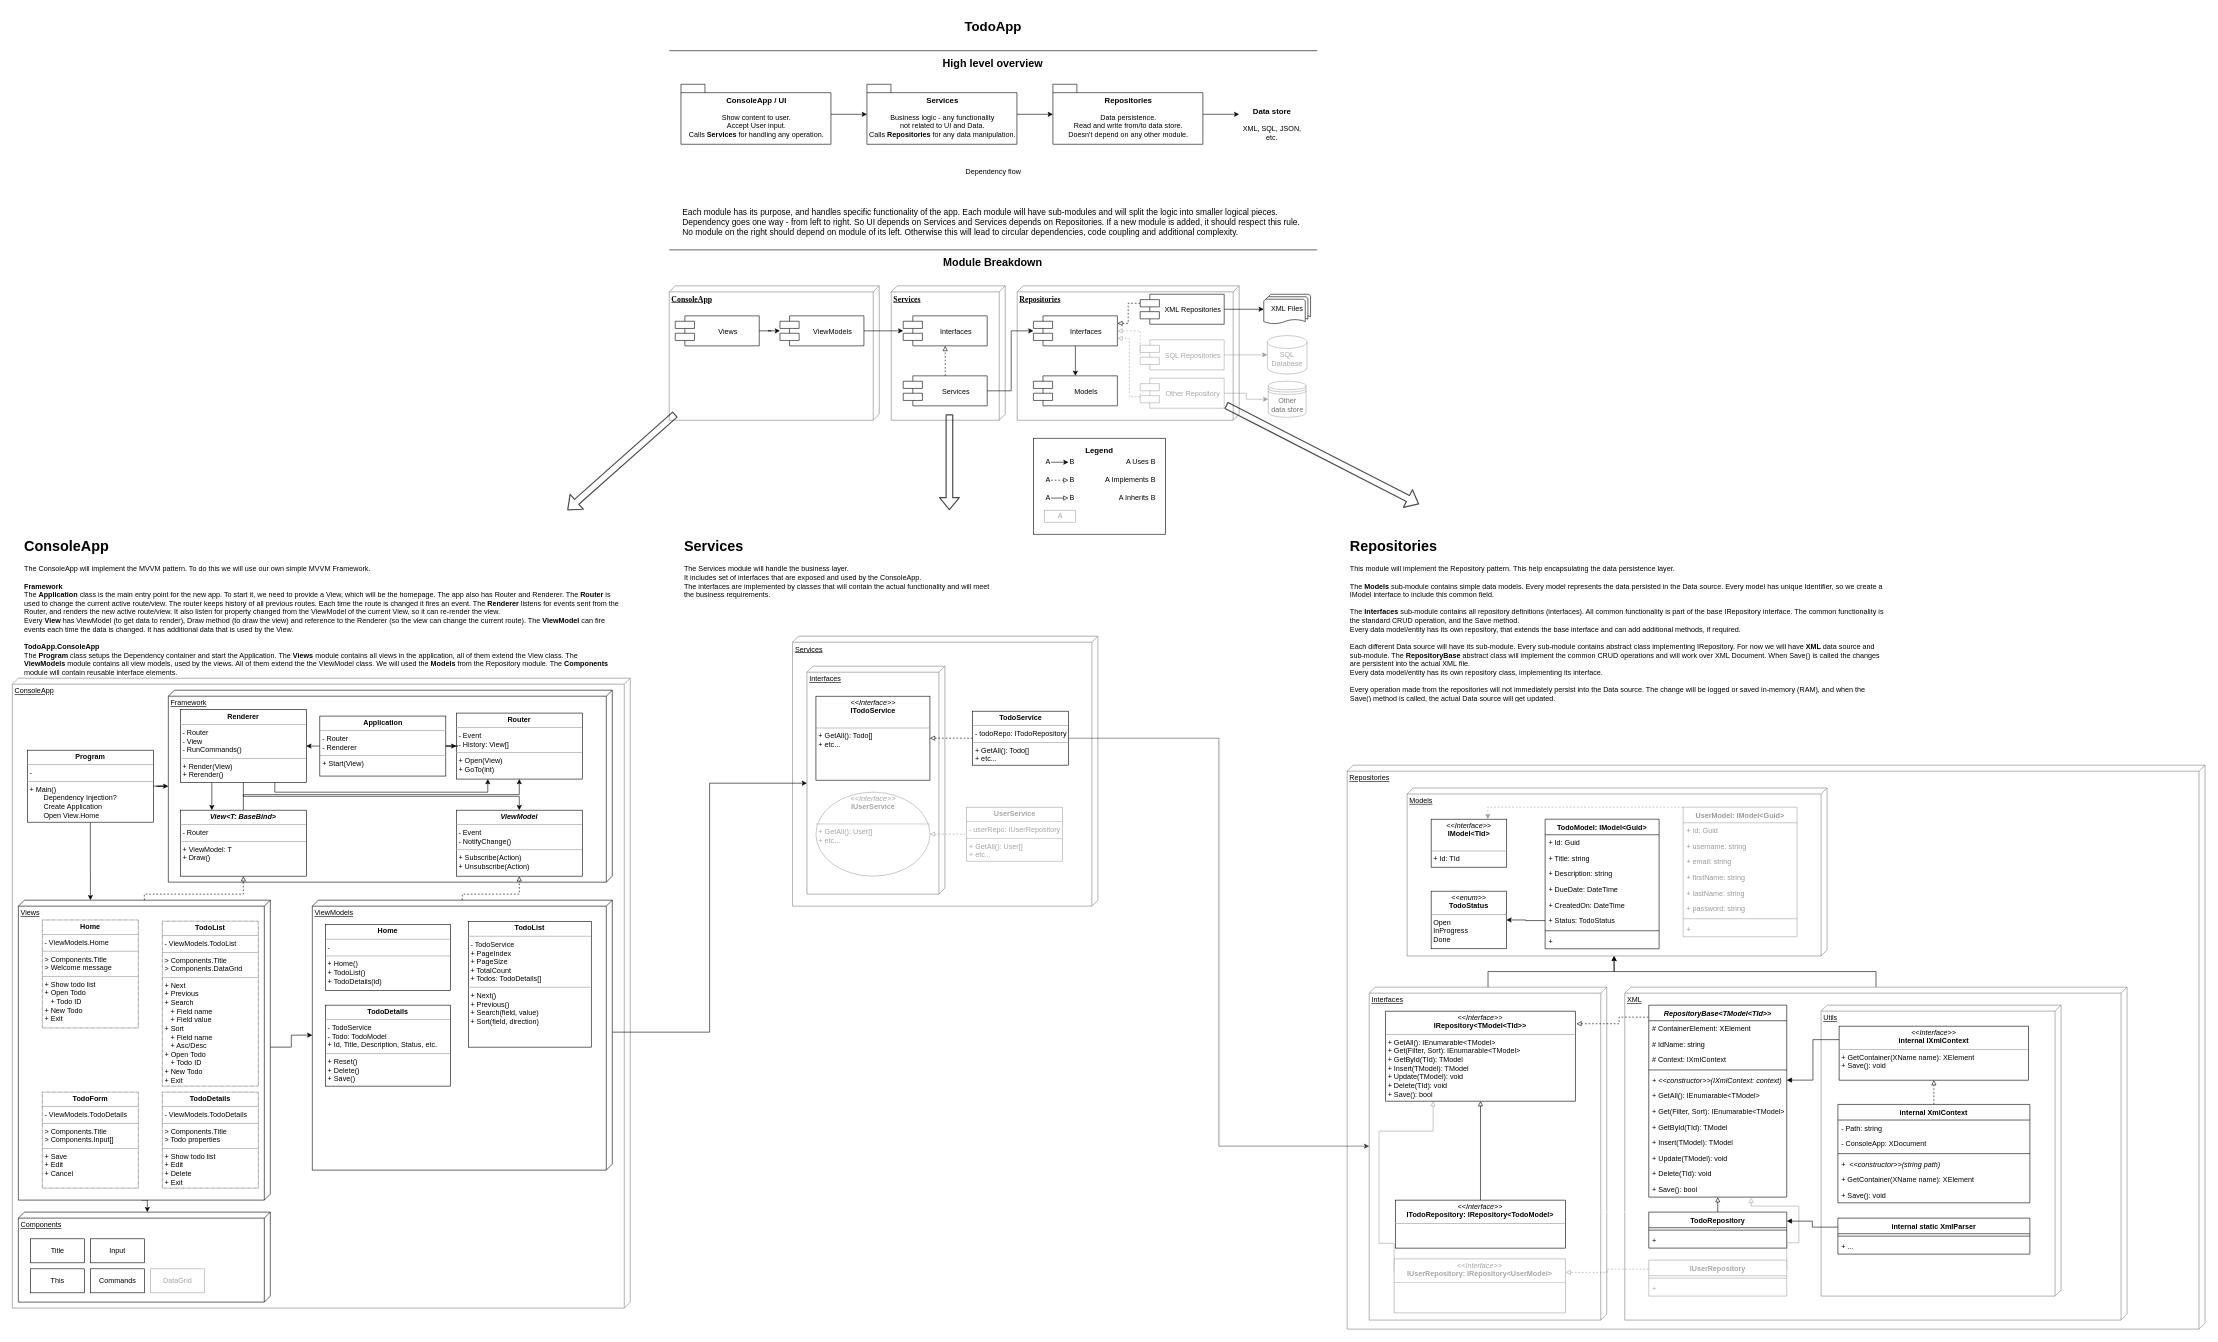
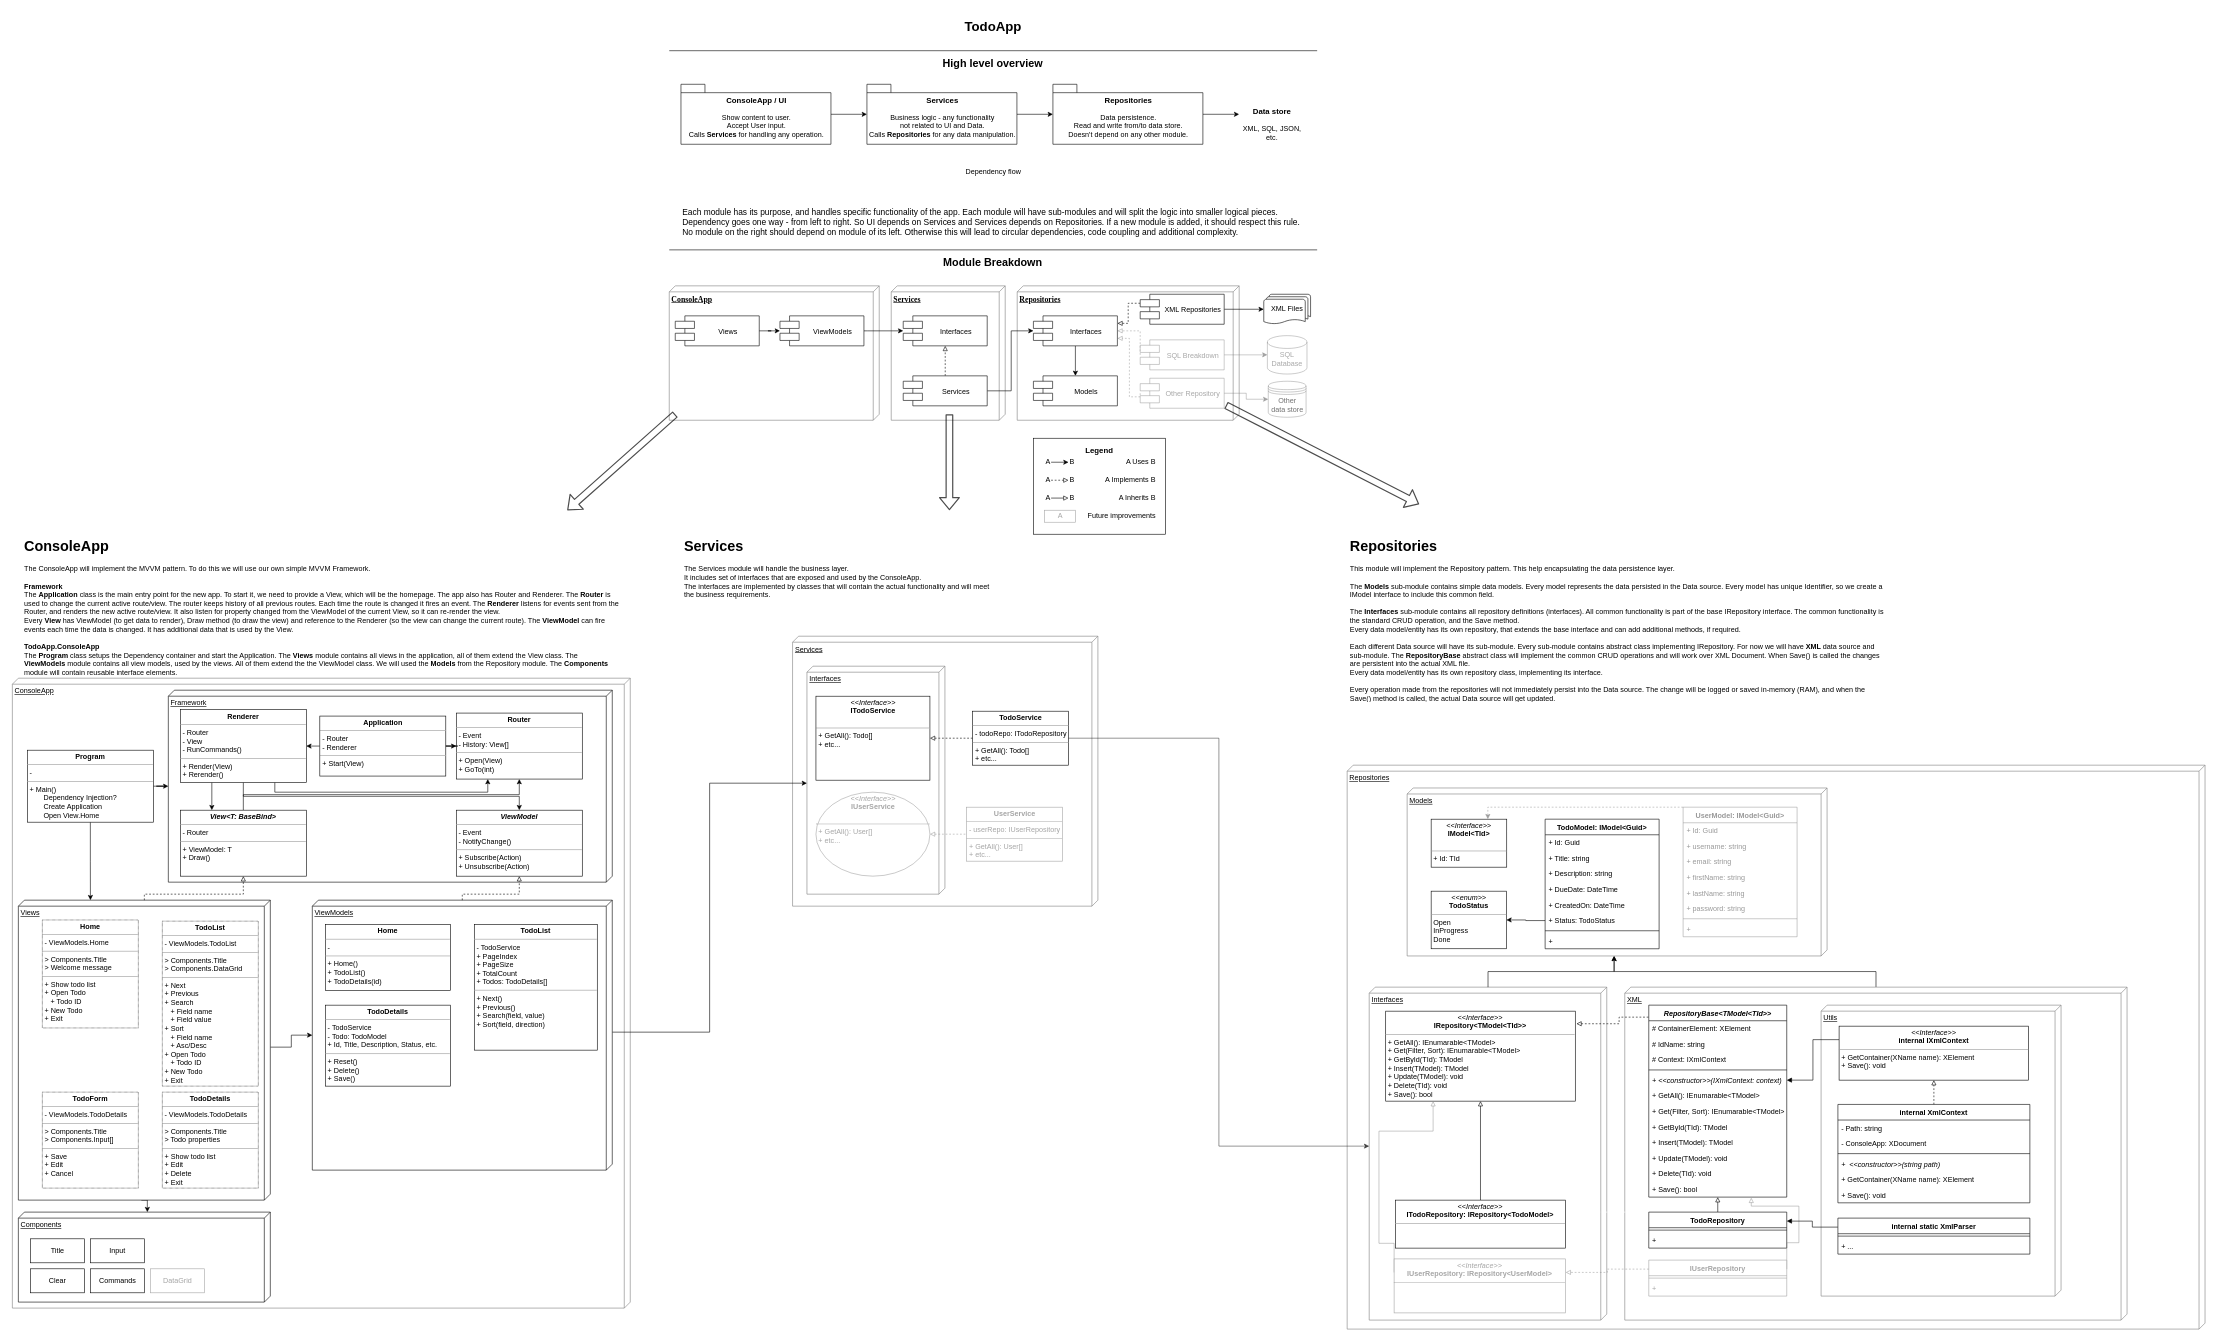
- <mxCell id="38" value="SQL Repositories" style="shape=component;align=center;spacingLeft=36;labelBorderColor=none;textOpacity=60;opacity=60;strokeColor=#707070;fontColor=#707070;" parent="1" vertex="1"><mxGeometry x="1900" y="566" width="140" height="50" as="geometry" /></mxCell>
+ <mxCell id="38" value="SQL Breakdown" style="shape=component;align=center;spacingLeft=36;labelBorderColor=none;textOpacity=60;opacity=60;strokeColor=#707070;fontColor=#707070;" parent="1" vertex="1"><mxGeometry x="1900" y="566" width="140" height="50" as="geometry" /></mxCell>
+ <mxCell id="57" value="Future improvements" style="text;html=1;strokeColor=none;fillColor=none;align=right;verticalAlign=middle;whiteSpace=wrap;rounded=0;" parent="1" vertex="1"><mxGeometry x="1808" y="850" width="120" height="20" as="geometry" /></mxCell>
- <mxCell id="161" value="&lt;p style=&quot;margin: 0px ; margin-top: 4px ; text-align: center&quot;&gt;&lt;b&gt;TodoList&lt;/b&gt;&lt;/p&gt;&lt;hr size=&quot;1&quot;&gt;&lt;p style=&quot;margin: 0px 0px 0px 4px&quot;&gt;&lt;span style=&quot;color: rgb(0 , 0 , 0)&quot;&gt;- TodoService&lt;/span&gt;&lt;br&gt;&lt;/p&gt;&lt;p style=&quot;margin: 0px 0px 0px 4px&quot;&gt;&lt;span style=&quot;color: rgb(0 , 0 , 0)&quot;&gt;+ PageIndex&lt;/span&gt;&lt;/p&gt;&lt;p style=&quot;margin: 0px 0px 0px 4px&quot;&gt;&lt;span style=&quot;color: rgb(0 , 0 , 0)&quot;&gt;+ PageSize&lt;/span&gt;&lt;/p&gt;&lt;p style=&quot;margin: 0px 0px 0px 4px&quot;&gt;&lt;span style=&quot;color: rgb(0 , 0 , 0)&quot;&gt;+ TotalCount&lt;/span&gt;&lt;/p&gt;&lt;p style=&quot;margin: 0px 0px 0px 4px&quot;&gt;&lt;span style=&quot;color: rgb(0 , 0 , 0)&quot;&gt;+ Todos: TodoDetails[]&lt;/span&gt;&lt;/p&gt;&lt;hr size=&quot;1&quot;&gt;&lt;p style=&quot;margin: 0px 0px 0px 4px&quot;&gt;&lt;/p&gt;&lt;p style=&quot;margin: 0px 0px 0px 4px&quot;&gt;+ Next()&lt;/p&gt;&lt;p style=&quot;margin: 0px 0px 0px 4px&quot;&gt;&lt;span style=&quot;color: rgb(0 , 0 , 0)&quot;&gt;+ Previous()&lt;/span&gt;&lt;/p&gt;&lt;p style=&quot;margin: 0px 0px 0px 4px&quot;&gt;&lt;span style=&quot;color: rgb(0 , 0 , 0)&quot;&gt;+ Search(field, value)&lt;/span&gt;&lt;/p&gt;&lt;p style=&quot;margin: 0px 0px 0px 4px&quot;&gt;+ Sort(field, direction)&lt;/p&gt;&lt;p style=&quot;margin: 0px 0px 0px 4px&quot;&gt;&lt;br&gt;&lt;/p&gt;" style="verticalAlign=top;align=left;overflow=fill;fontSize=12;fontFamily=Helvetica;html=1;" parent="1" vertex="1"><mxGeometry x="780" y="1535.5" width="205" height="209.5" as="geometry" /></mxCell>
+ <mxCell id="161" value="&lt;p style=&quot;margin: 0px ; margin-top: 4px ; text-align: center&quot;&gt;&lt;b&gt;TodoList&lt;/b&gt;&lt;/p&gt;&lt;hr size=&quot;1&quot;&gt;&lt;p style=&quot;margin: 0px 0px 0px 4px&quot;&gt;&lt;span style=&quot;color: rgb(0 , 0 , 0)&quot;&gt;- TodoService&lt;/span&gt;&lt;br&gt;&lt;/p&gt;&lt;p style=&quot;margin: 0px 0px 0px 4px&quot;&gt;&lt;span style=&quot;color: rgb(0 , 0 , 0)&quot;&gt;+ PageIndex&lt;/span&gt;&lt;/p&gt;&lt;p style=&quot;margin: 0px 0px 0px 4px&quot;&gt;&lt;span style=&quot;color: rgb(0 , 0 , 0)&quot;&gt;+ PageSize&lt;/span&gt;&lt;/p&gt;&lt;p style=&quot;margin: 0px 0px 0px 4px&quot;&gt;&lt;span style=&quot;color: rgb(0 , 0 , 0)&quot;&gt;+ TotalCount&lt;/span&gt;&lt;/p&gt;&lt;p style=&quot;margin: 0px 0px 0px 4px&quot;&gt;&lt;span style=&quot;color: rgb(0 , 0 , 0)&quot;&gt;+ Todos: TodoDetails[]&lt;/span&gt;&lt;/p&gt;&lt;hr size=&quot;1&quot;&gt;&lt;p style=&quot;margin: 0px 0px 0px 4px&quot;&gt;&lt;/p&gt;&lt;p style=&quot;margin: 0px 0px 0px 4px&quot;&gt;+ Next()&lt;/p&gt;&lt;p style=&quot;margin: 0px 0px 0px 4px&quot;&gt;&lt;span style=&quot;color: rgb(0 , 0 , 0)&quot;&gt;+ Previous()&lt;/span&gt;&lt;/p&gt;&lt;p style=&quot;margin: 0px 0px 0px 4px&quot;&gt;&lt;span style=&quot;color: rgb(0 , 0 , 0)&quot;&gt;+ Search(field, value)&lt;/span&gt;&lt;/p&gt;&lt;p style=&quot;margin: 0px 0px 0px 4px&quot;&gt;+ Sort(field, direction)&lt;/p&gt;&lt;p style=&quot;margin: 0px 0px 0px 4px&quot;&gt;&lt;br&gt;&lt;/p&gt;" style="verticalAlign=top;align=left;overflow=fill;fontSize=12;fontFamily=Helvetica;html=1;" parent="1" vertex="1"><mxGeometry x="790" y="1540.5" width="205" height="209.5" as="geometry" /></mxCell>
- <mxCell id="165" value="This" style="html=1;" parent="1" vertex="1"><mxGeometry x="50" y="2114.5" width="90" height="40" as="geometry" /></mxCell>
+ <mxCell id="165" value="Clear" style="html=1;" parent="1" vertex="1"><mxGeometry x="50" y="2114.5" width="90" height="40" as="geometry" /></mxCell>
